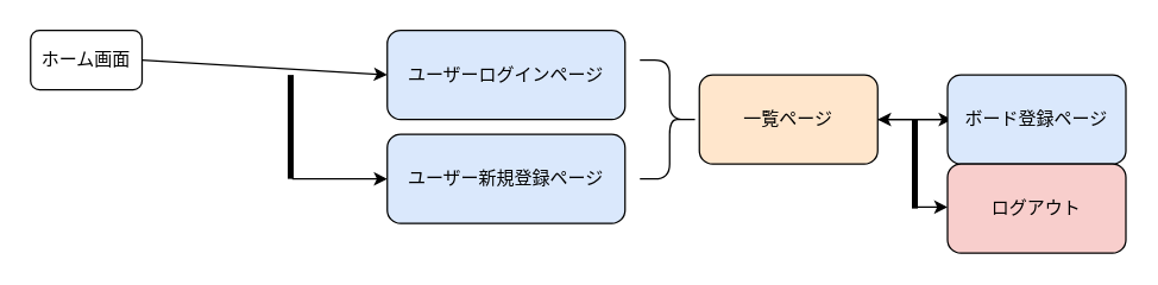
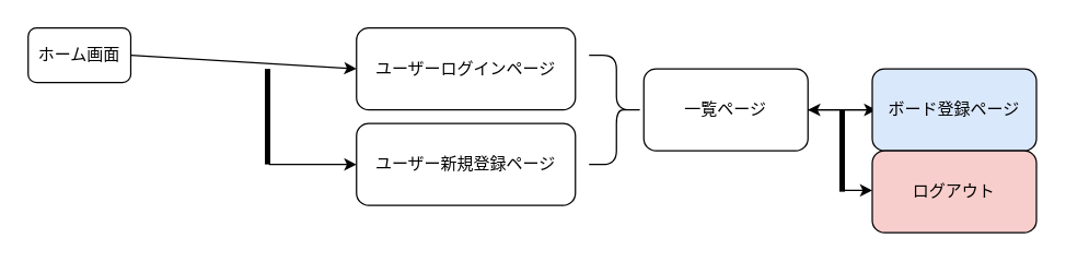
- <mxCell id="4" value="ユーザーログインページ" style="rounded=1;whiteSpace=wrap;html=1;fillColor=#dae8fc;" vertex="1" parent="1"><mxGeometry x="260" y="20" width="160" height="60" as="geometry" /></mxCell>
+ <mxCell id="4" value="ユーザーログインページ" style="rounded=1;whiteSpace=wrap;html=1;" vertex="1" parent="1"><mxGeometry x="260" y="20" width="160" height="60" as="geometry" /></mxCell>
- <mxCell id="9" value="一覧ページ" style="rounded=1;whiteSpace=wrap;html=1;fillColor=#ffe6cc;" vertex="1" parent="1"><mxGeometry x="470" y="50" width="120" height="60" as="geometry" /></mxCell>
+ <mxCell id="9" value="一覧ページ" style="rounded=1;whiteSpace=wrap;html=1;" vertex="1" parent="1"><mxGeometry x="470" y="50" width="120" height="60" as="geometry" /></mxCell>
- <mxCell id="7" value="ユーザー新規登録ページ" style="rounded=1;whiteSpace=wrap;html=1;fillColor=#dae8fc;" vertex="1" parent="1"><mxGeometry x="260" y="90" width="160" height="60" as="geometry" /></mxCell>
+ <mxCell id="7" value="ユーザー新規登録ページ" style="rounded=1;whiteSpace=wrap;html=1;" vertex="1" parent="1"><mxGeometry x="260" y="90" width="160" height="60" as="geometry" /></mxCell>
